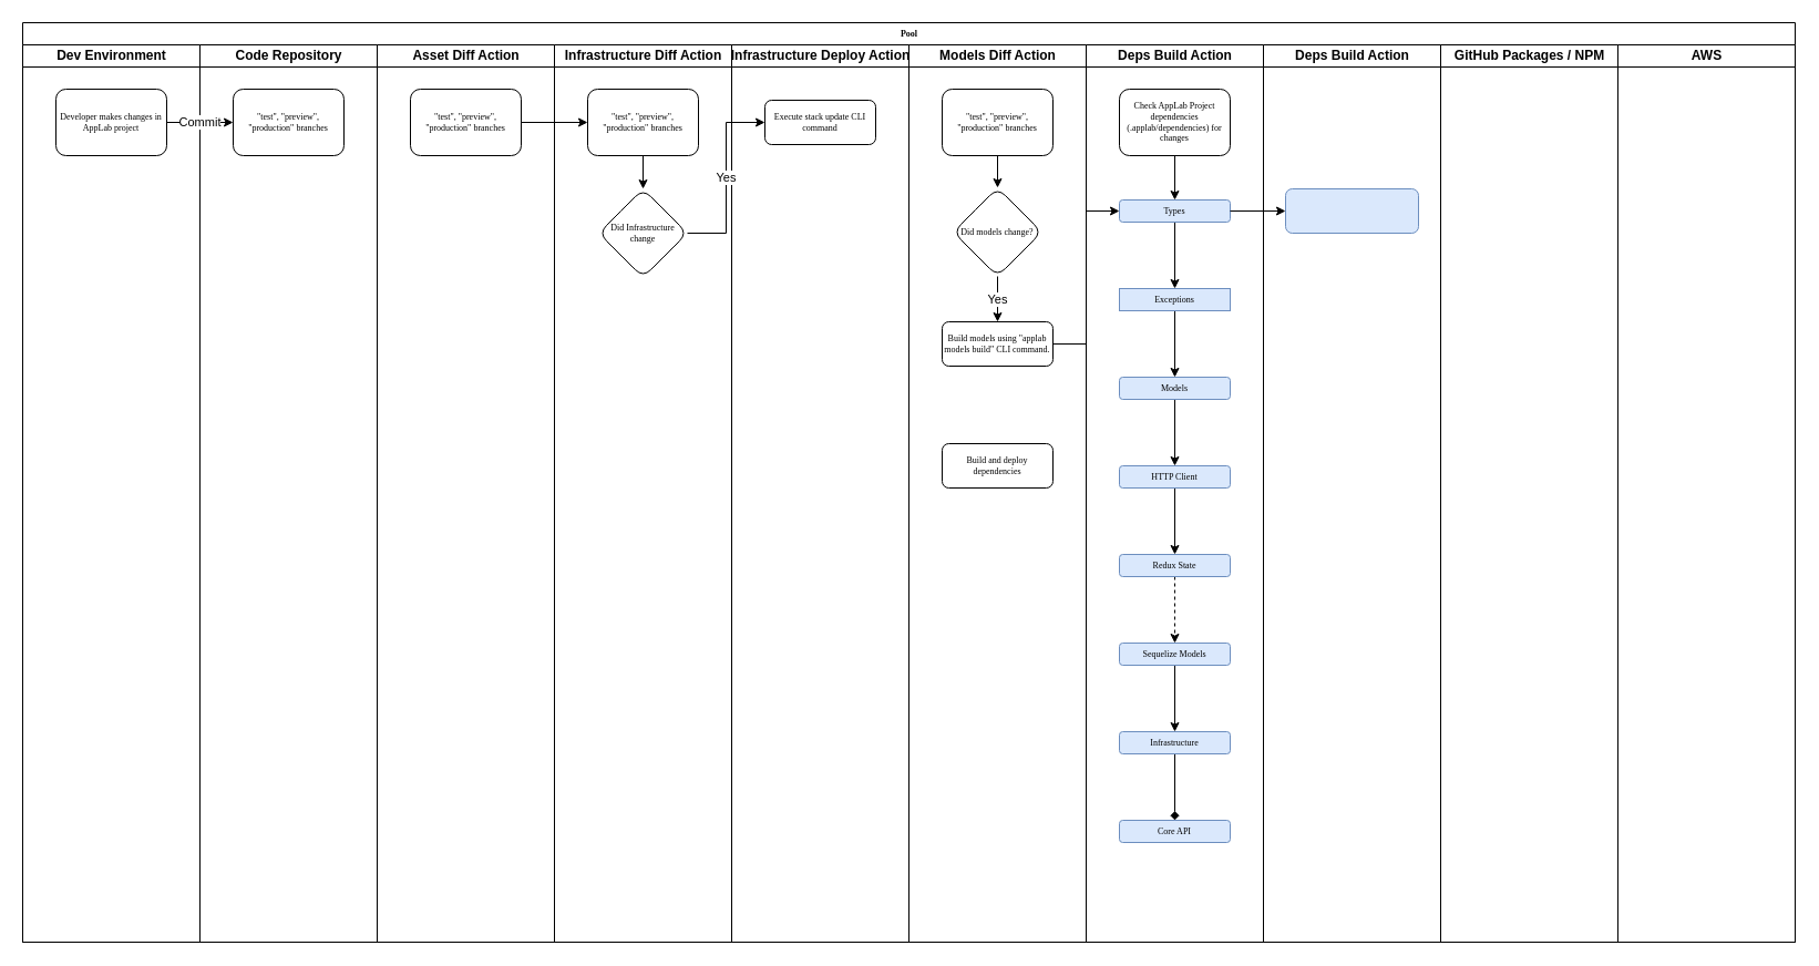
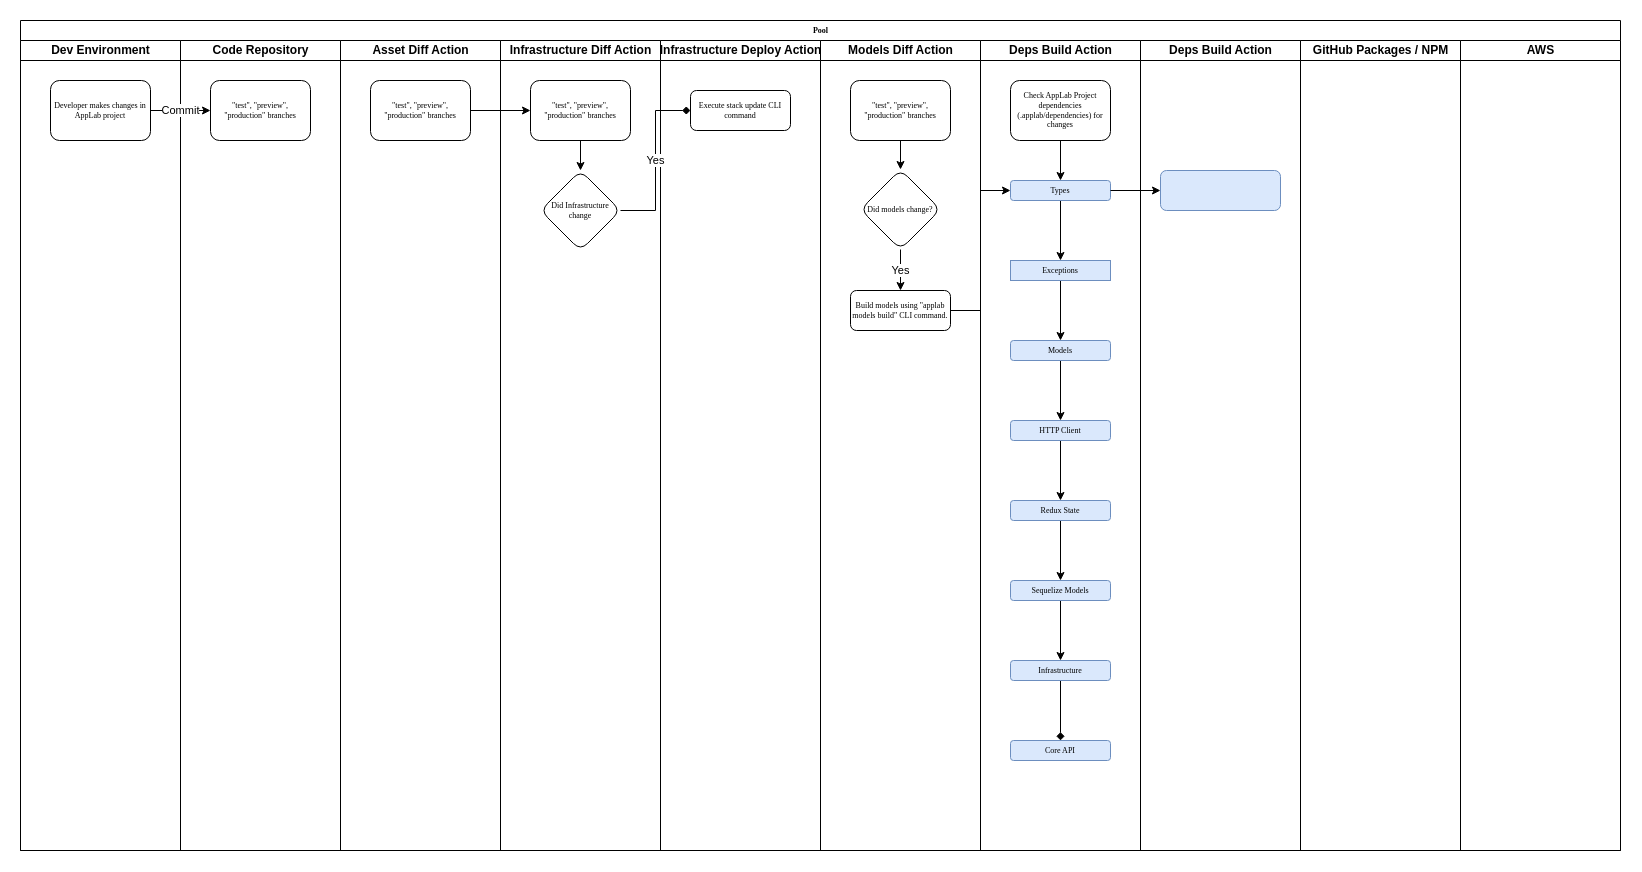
- <mxCell id="49" value="Yes" style="edgeStyle=orthogonalEdgeStyle;rounded=0;orthogonalLoop=1;jettySize=auto;html=1;exitX=1;exitY=0.5;exitDx=0;exitDy=0;entryX=0;entryY=0.5;entryDx=0;entryDy=0;" edge="1" parent="2" source="11" target="14"><mxGeometry relative="1" as="geometry" /></mxCell>
+ <mxCell id="49" value="Yes" style="edgeStyle=orthogonalEdgeStyle;rounded=0;orthogonalLoop=1;jettySize=auto;html=1;exitX=1;exitY=0.5;exitDx=0;exitDy=0;entryX=0;entryY=0.5;entryDx=0;entryDy=0;endArrow=diamond;" edge="1" parent="2" source="11" target="14"><mxGeometry relative="1" as="geometry" /></mxCell>
- <mxCell id="21" value="Build and deploy dependencies" style="rounded=1;whiteSpace=wrap;html=1;shadow=0;labelBackgroundColor=none;strokeWidth=1;fontFamily=Verdana;fontSize=8;align=center;" vertex="1" parent="15"><mxGeometry x="30" y="360" width="100" height="40" as="geometry" /></mxCell>
- <mxCell id="35" style="edgeStyle=orthogonalEdgeStyle;rounded=0;orthogonalLoop=1;jettySize=auto;html=1;exitX=0.5;exitY=1;exitDx=0;exitDy=0;entryX=0.5;entryY=0;entryDx=0;entryDy=0;dashed=1;" edge="1" parent="22" source="36" target="38"><mxGeometry relative="1" as="geometry" /></mxCell>
+ <mxCell id="35" style="edgeStyle=orthogonalEdgeStyle;rounded=0;orthogonalLoop=1;jettySize=auto;html=1;exitX=0.5;exitY=1;exitDx=0;exitDy=0;entryX=0.5;entryY=0;entryDx=0;entryDy=0;" edge="1" parent="22" source="36" target="38"><mxGeometry relative="1" as="geometry" /></mxCell>
